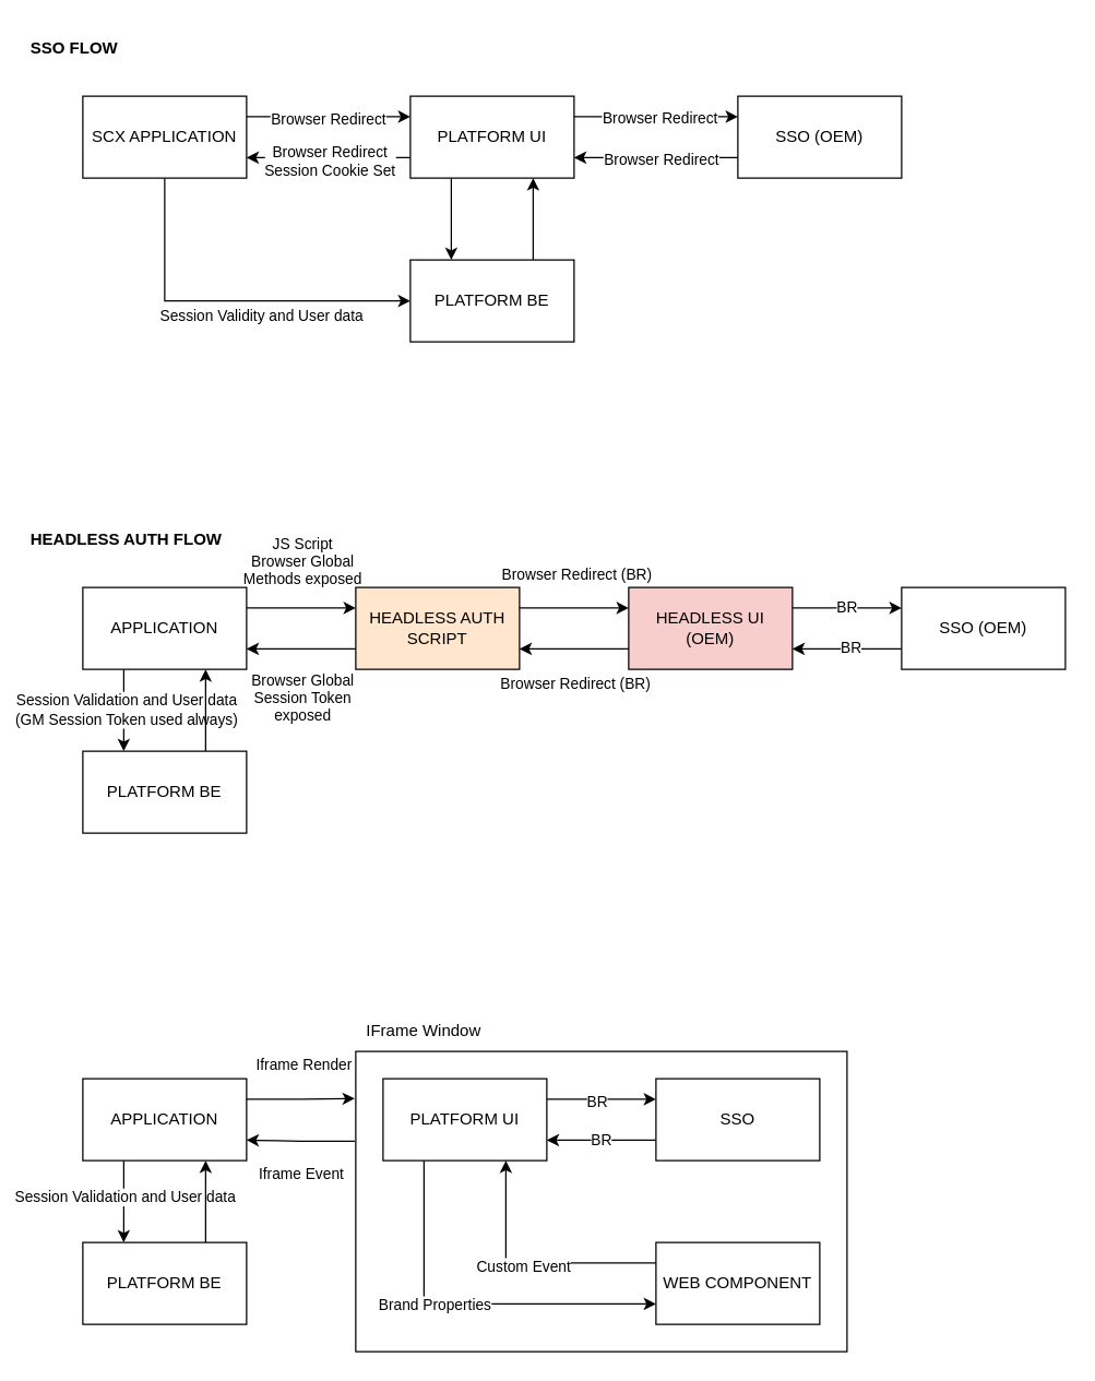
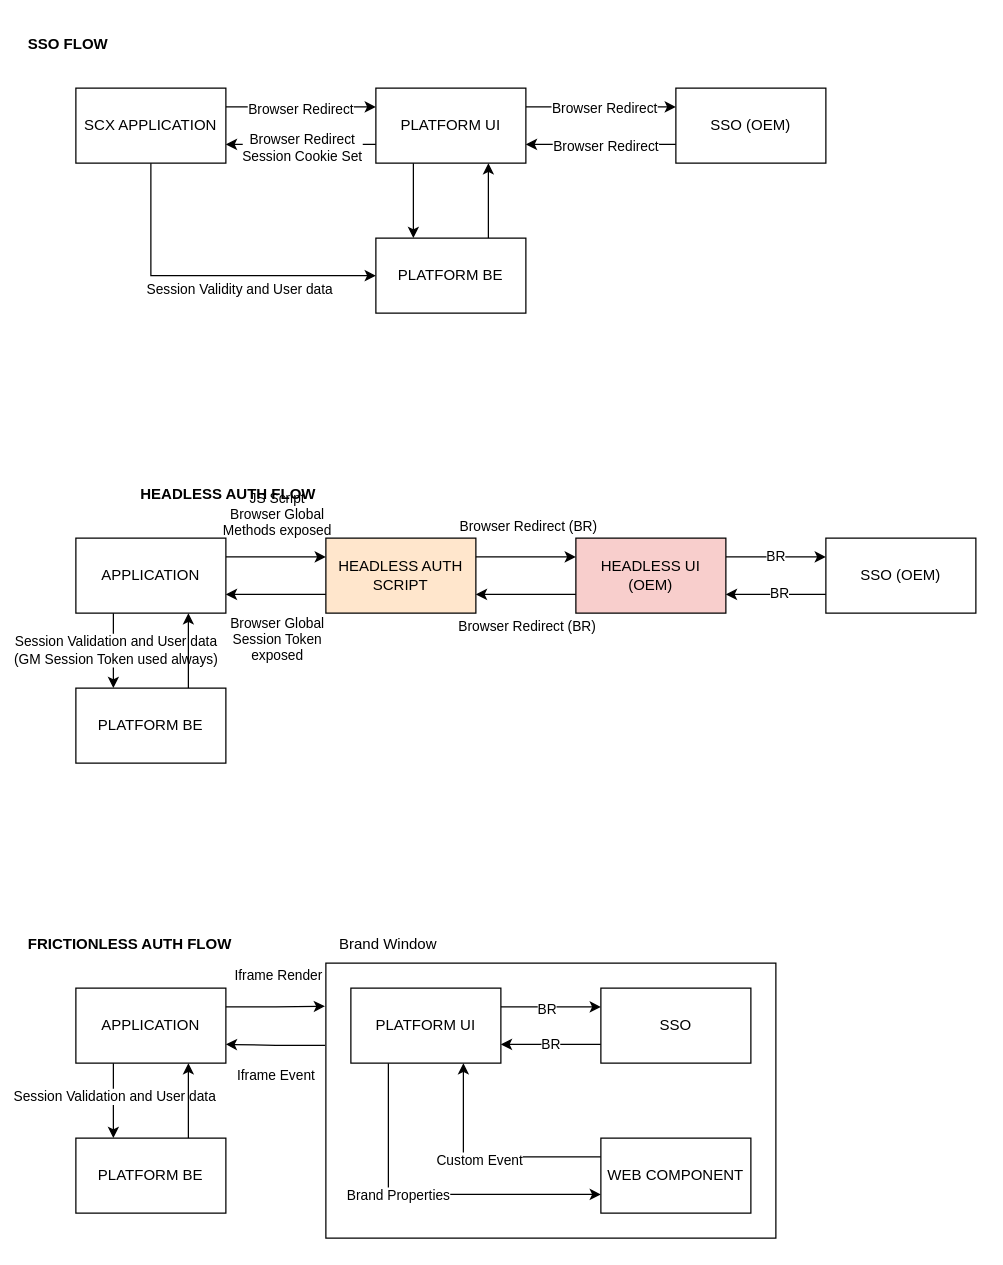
- <mxCell id="40" value="&lt;b&gt;HEADLESS AUTH FLOW&lt;/b&gt;" style="text;html=1;align=left;verticalAlign=middle;whiteSpace=wrap;rounded=0;" parent="1" vertex="1"><mxGeometry x="20" y="380" width="160" height="30" as="geometry" /></mxCell>
+ <mxCell id="40" value="&lt;b&gt;HEADLESS AUTH FLOW&lt;/b&gt;" style="text;html=1;align=left;verticalAlign=middle;whiteSpace=wrap;rounded=0;" parent="1" vertex="1"><mxGeometry x="110" y="380" width="160" height="30" as="geometry" /></mxCell>
+ <mxCell id="41" value="&lt;b&gt;FRICTIONLESS AUTH FLOW&lt;/b&gt;" style="text;html=1;align=left;verticalAlign=middle;whiteSpace=wrap;rounded=0;" parent="1" vertex="1"><mxGeometry x="20" y="740" width="200" height="30" as="geometry" /></mxCell>
- <mxCell id="59" value="IFrame Window" style="text;html=1;align=center;verticalAlign=middle;whiteSpace=wrap;rounded=0;" parent="1" vertex="1"><mxGeometry x="260" y="740" width="100" height="30" as="geometry" /></mxCell>
+ <mxCell id="59" value="Brand Window" style="text;html=1;align=center;verticalAlign=middle;whiteSpace=wrap;rounded=0;" parent="1" vertex="1"><mxGeometry x="260" y="740" width="100" height="30" as="geometry" /></mxCell>
